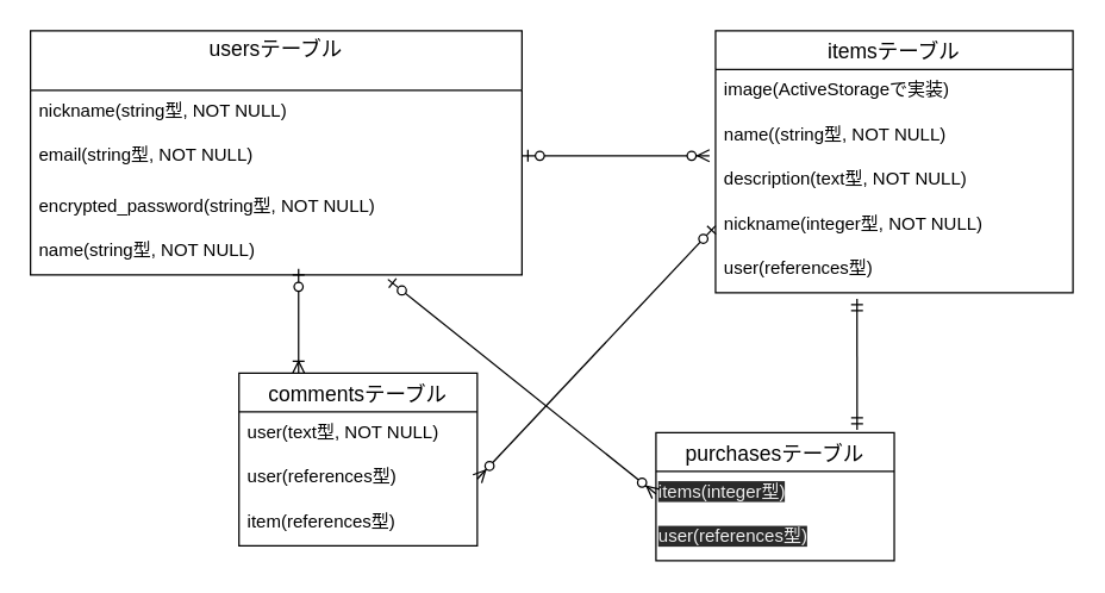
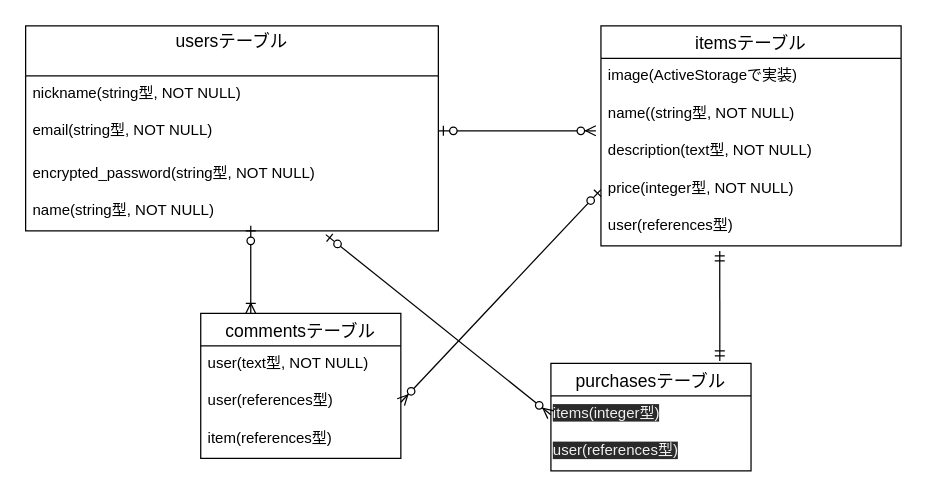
- <mxCell id="11" value="nickname(integer型, NOT NULL)" style="text;strokeColor=none;fillColor=none;spacingLeft=4;spacingRight=4;overflow=hidden;rotatable=0;points=[[0,0.5],[1,0.5]];portConstraint=eastwest;fontSize=12;" parent="7" vertex="1"><mxGeometry y="116" width="240" height="30" as="geometry" /></mxCell>
+ <mxCell id="11" value="price(integer型, NOT NULL)" style="text;strokeColor=none;fillColor=none;spacingLeft=4;spacingRight=4;overflow=hidden;rotatable=0;points=[[0,0.5],[1,0.5]];portConstraint=eastwest;fontSize=12;" parent="7" vertex="1"><mxGeometry y="116" width="240" height="30" as="geometry" /></mxCell>
